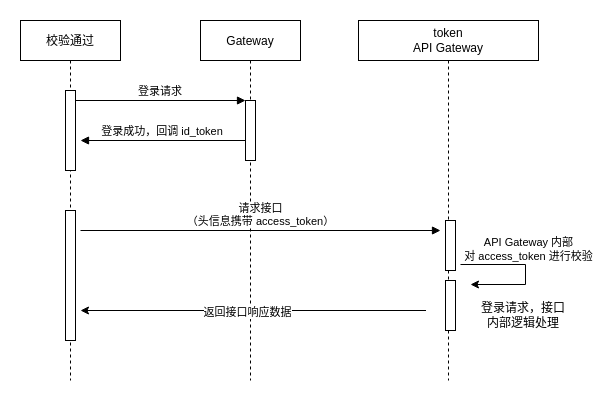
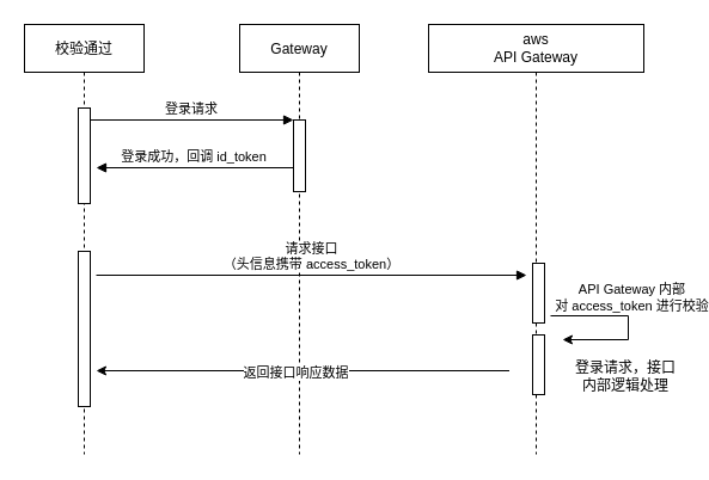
- <mxCell id="9" value="token&lt;br&gt;API Gateway" style="shape=umlLifeline;perimeter=lifelinePerimeter;whiteSpace=wrap;html=1;container=1;collapsible=0;recursiveResize=0;outlineConnect=0;" parent="1" vertex="1"><mxGeometry x="358" y="20" width="180" height="360" as="geometry" /></mxCell>
+ <mxCell id="9" value="aws&lt;br&gt;API Gateway" style="shape=umlLifeline;perimeter=lifelinePerimeter;whiteSpace=wrap;html=1;container=1;collapsible=0;recursiveResize=0;outlineConnect=0;" parent="1" vertex="1"><mxGeometry x="358" y="20" width="180" height="360" as="geometry" /></mxCell>
